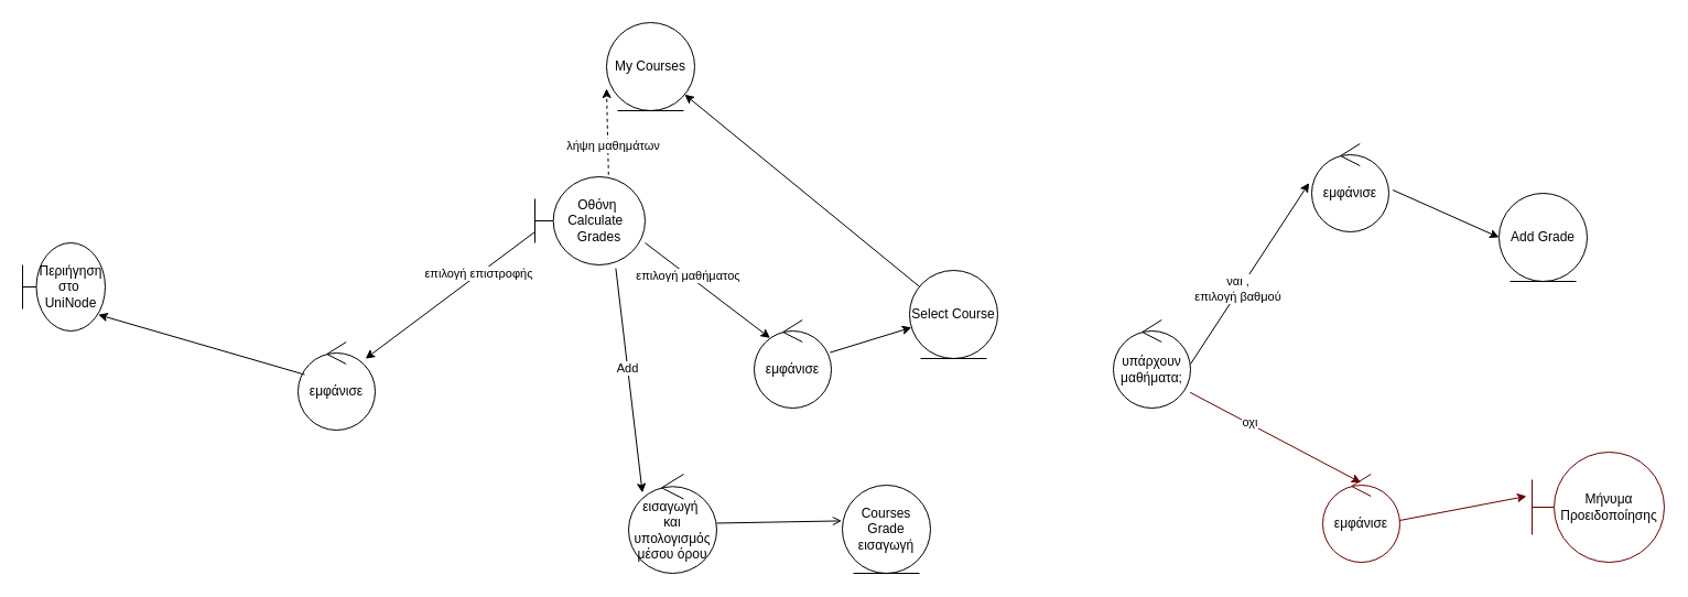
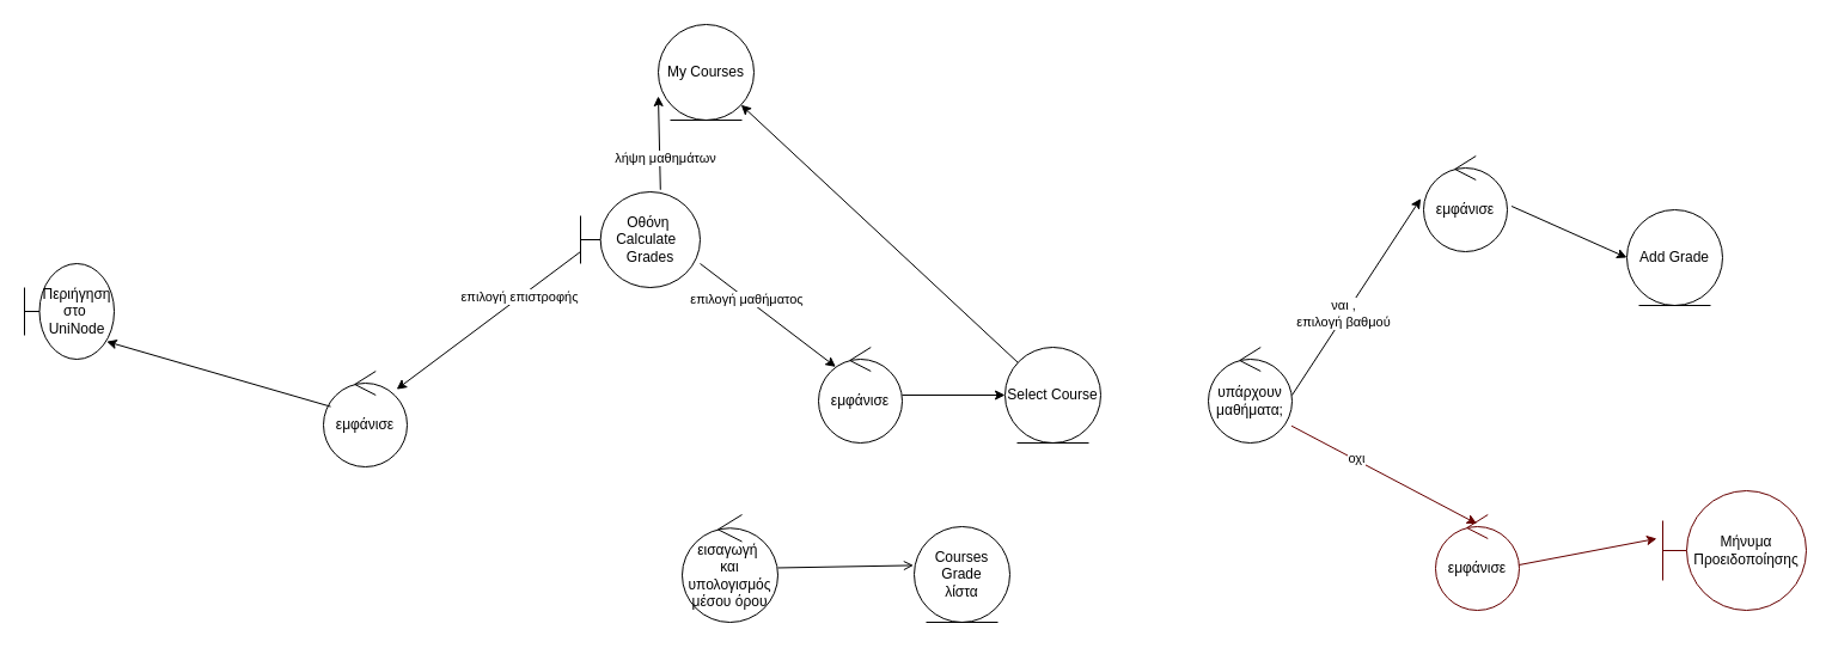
- <mxCell id="3" value="" style="endArrow=classic;html=1;exitX=0.668;exitY=-0.022;exitDx=0;exitDy=0;exitPerimeter=0;entryX=0;entryY=0.75;entryDx=0;entryDy=0;entryPerimeter=0;dashed=1;" edge="1" parent="1" source="2" target="5"><mxGeometry width="50" height="50" relative="1" as="geometry"><mxPoint x="970" y="310" as="sourcePoint" /><mxPoint x="540" y="100" as="targetPoint" /></mxGeometry></mxCell>
+ <mxCell id="3" value="" style="endArrow=classic;html=1;exitX=0.668;exitY=-0.022;exitDx=0;exitDy=0;exitPerimeter=0;entryX=0;entryY=0.75;entryDx=0;entryDy=0;entryPerimeter=0;" edge="1" parent="1" source="2" target="5"><mxGeometry width="50" height="50" relative="1" as="geometry"><mxPoint x="970" y="310" as="sourcePoint" /><mxPoint x="540" y="100" as="targetPoint" /></mxGeometry></mxCell>
- <mxCell id="10" value="Select Course" style="ellipse;shape=umlEntity;whiteSpace=wrap;html=1;" vertex="1" parent="1"><mxGeometry x="825" y="245" width="80" height="80" as="geometry" /></mxCell>
+ <mxCell id="10" value="Select Course" style="ellipse;shape=umlEntity;whiteSpace=wrap;html=1;" vertex="1" parent="1"><mxGeometry x="840" y="290" width="80" height="80" as="geometry" /></mxCell>
- <mxCell id="21" value="" style="endArrow=classic;html=1;exitX=0.734;exitY=1.038;exitDx=0;exitDy=0;exitPerimeter=0;entryX=0.157;entryY=0.187;entryDx=0;entryDy=0;entryPerimeter=0;" edge="1" parent="1" source="2" target="20"><mxGeometry width="50" height="50" relative="1" as="geometry"><mxPoint x="700" y="390" as="sourcePoint" /><mxPoint x="360" y="360" as="targetPoint" /></mxGeometry></mxCell>
- <mxCell id="22" value="Add" style="edgeLabel;html=1;align=center;verticalAlign=middle;resizable=0;points=[];" vertex="1" connectable="0" parent="21"><mxGeometry x="-0.113" y="-1" relative="1" as="geometry"><mxPoint as="offset" /></mxGeometry></mxCell>
- <mxCell id="24" value="Courses Grade&lt;br&gt;εισαγωγή" style="ellipse;shape=umlEntity;whiteSpace=wrap;html=1;" vertex="1" parent="1"><mxGeometry x="764" y="440" width="80" height="80" as="geometry" /></mxCell>
+ <mxCell id="24" value="Courses Grade&lt;br&gt;λίστα" style="ellipse;shape=umlEntity;whiteSpace=wrap;html=1;" vertex="1" parent="1"><mxGeometry x="764" y="440" width="80" height="80" as="geometry" /></mxCell>
